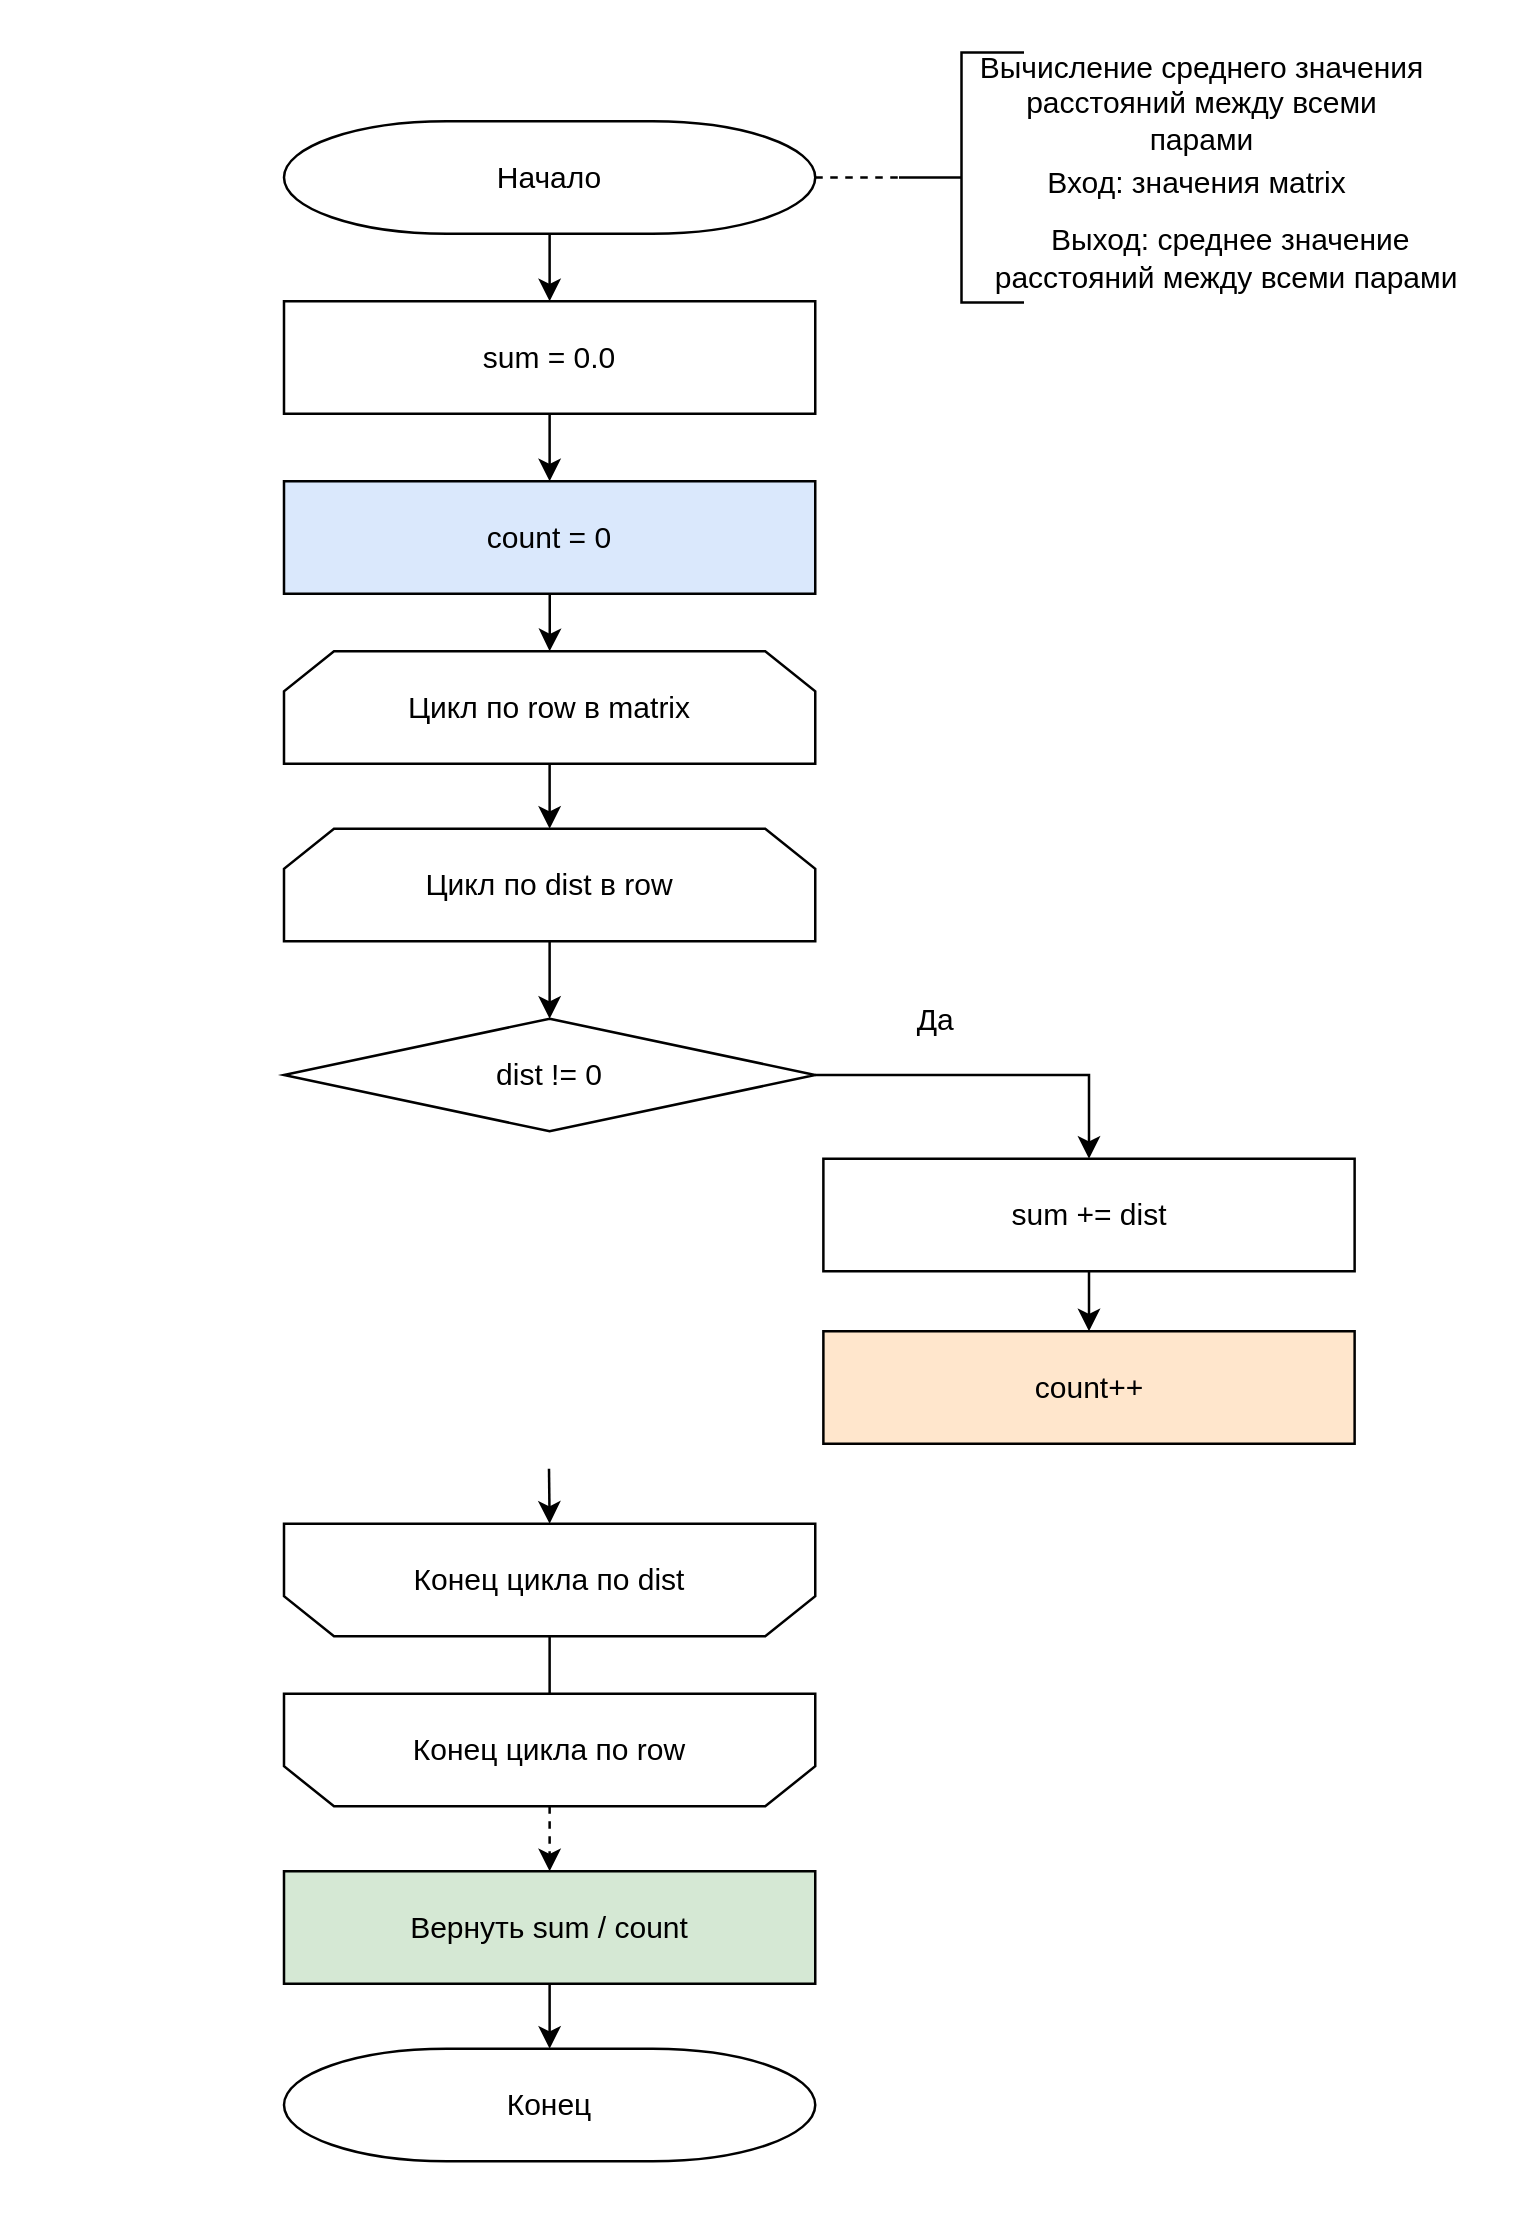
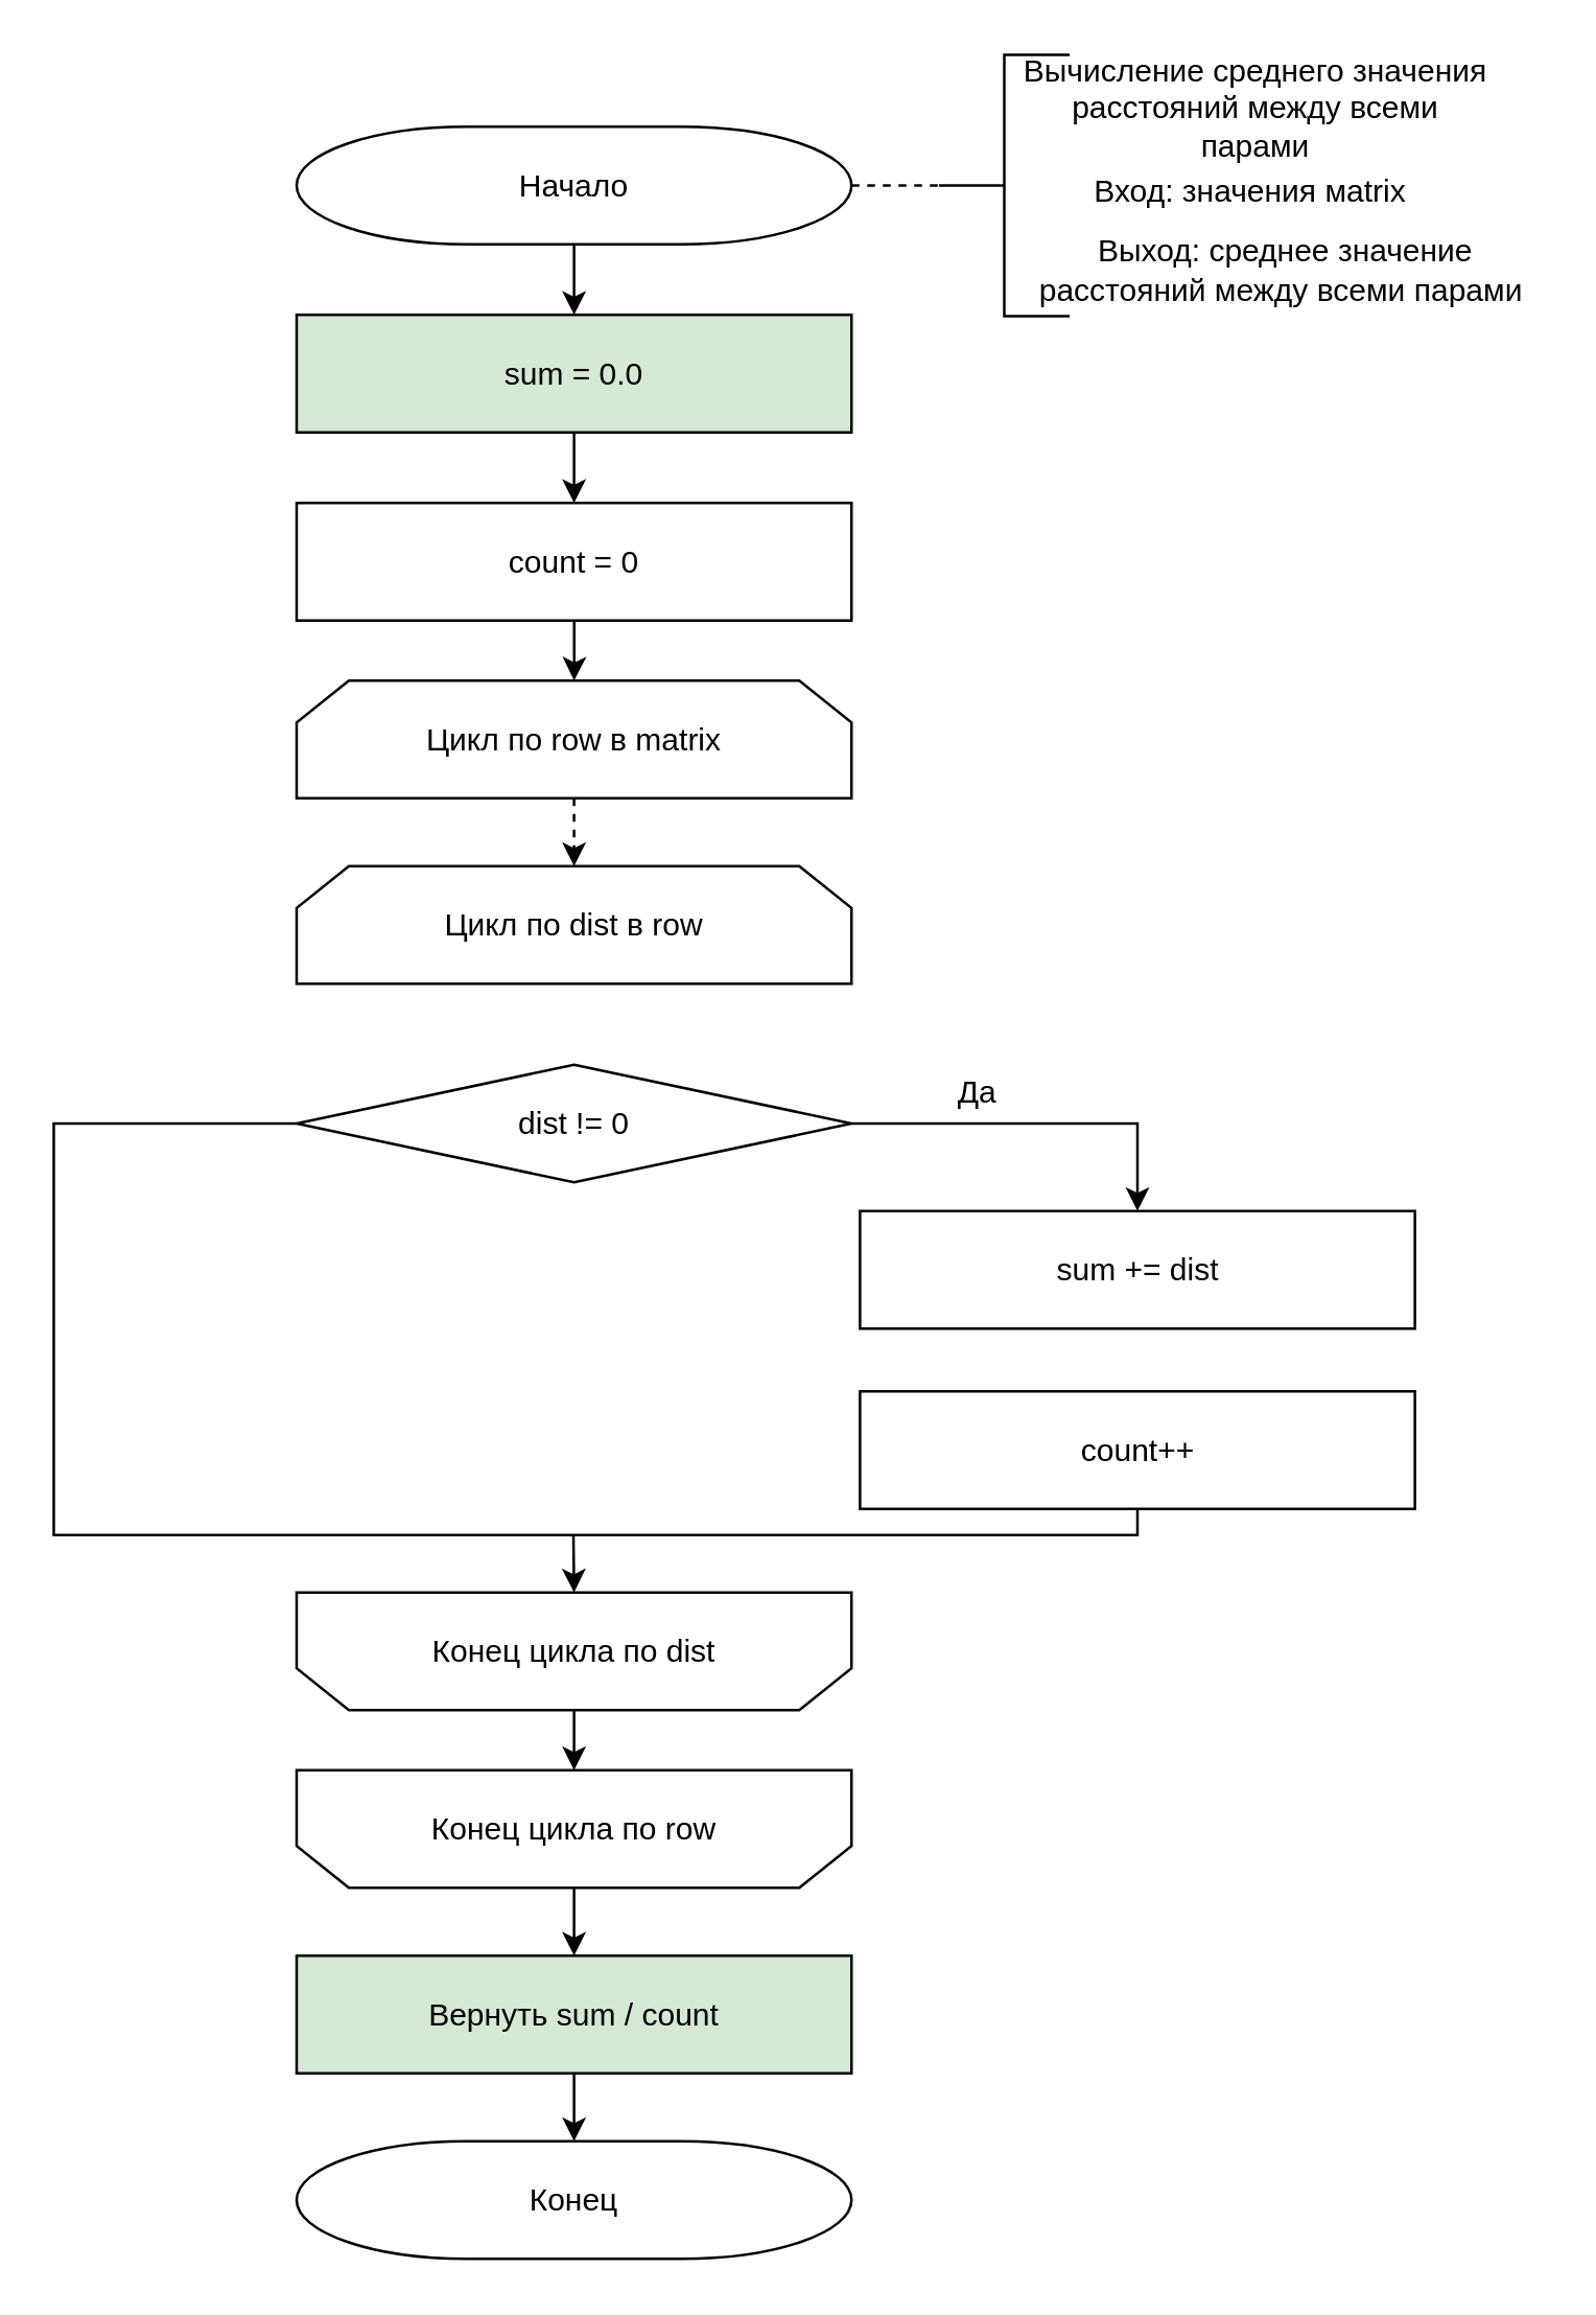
- <mxCell id="12" value="sum = 0.0" style="rounded=0;whiteSpace=wrap;html=1;rotation=0;" parent="1" vertex="1"><mxGeometry x="113" y="120" width="212.5" height="45" as="geometry" /></mxCell>
+ <mxCell id="12" value="sum = 0.0" style="rounded=0;whiteSpace=wrap;html=1;rotation=0;fillColor=#d5e8d4;" parent="1" vertex="1"><mxGeometry x="113" y="120" width="212.5" height="45" as="geometry" /></mxCell>
- <mxCell id="4" value="count = 0" style="rounded=0;whiteSpace=wrap;html=1;rotation=0;fillColor=#dae8fc;" parent="1" vertex="1"><mxGeometry x="113" y="192" width="212.5" height="45" as="geometry" /></mxCell>
+ <mxCell id="4" value="count = 0" style="rounded=0;whiteSpace=wrap;html=1;rotation=0;" parent="1" vertex="1"><mxGeometry x="113" y="192" width="212.5" height="45" as="geometry" /></mxCell>
- <mxCell id="24" value="" style="endArrow=classic;html=1;rounded=0;entryX=0.5;entryY=0;entryDx=0;entryDy=0;exitX=0.5;exitY=1;exitDx=0;exitDy=0;" parent="1" source="23" target="17" edge="1"><mxGeometry width="50" height="50" relative="1" as="geometry"><mxPoint x="200" y="350" as="sourcePoint" /><mxPoint x="250" y="300" as="targetPoint" /></mxGeometry></mxCell>
+ <mxCell id="24" value="" style="endArrow=classic;html=1;rounded=0;entryX=0.5;entryY=0;entryDx=0;entryDy=0;exitX=0.5;exitY=1;exitDx=0;exitDy=0;dashed=1;" parent="1" source="23" target="17" edge="1"><mxGeometry width="50" height="50" relative="1" as="geometry"><mxPoint x="200" y="350" as="sourcePoint" /><mxPoint x="250" y="300" as="targetPoint" /></mxGeometry></mxCell>
- <mxCell id="25" value="" style="endArrow=classic;html=1;rounded=0;entryX=0.5;entryY=0;entryDx=0;entryDy=0;exitX=0.5;exitY=1;exitDx=0;exitDy=0;" parent="1" source="17" target="8" edge="1"><mxGeometry width="50" height="50" relative="1" as="geometry"><mxPoint x="200" y="350" as="sourcePoint" /><mxPoint x="250" y="300" as="targetPoint" /></mxGeometry></mxCell>
- <mxCell id="10" value="Да" style="text;html=1;strokeColor=none;fillColor=none;align=center;verticalAlign=middle;whiteSpace=wrap;rounded=0;" parent="1" vertex="1"><mxGeometry x="344" y="393" width="60" height="30" as="geometry" /></mxCell>
+ <mxCell id="10" value="Да" style="text;html=1;strokeColor=none;fillColor=none;align=center;verticalAlign=middle;whiteSpace=wrap;rounded=0;" parent="1" vertex="1"><mxGeometry x="344" y="403" width="60" height="30" as="geometry" /></mxCell>
- <mxCell id="16" value="" style="endArrow=classic;html=1;rounded=0;entryX=0.5;entryY=0;entryDx=0;entryDy=0;exitX=0.5;exitY=1;exitDx=0;exitDy=0;" parent="1" source="9" target="15" edge="1"><mxGeometry width="50" height="50" relative="1" as="geometry"><mxPoint x="262" y="1216" as="sourcePoint" /><mxPoint x="312" y="1166" as="targetPoint" /></mxGeometry></mxCell>
- <mxCell id="15" value="count++" style="rounded=0;whiteSpace=wrap;html=1;rotation=0;fillColor=#ffe6cc;" parent="1" vertex="1"><mxGeometry x="328.75" y="532" width="212.5" height="45" as="geometry" /></mxCell>
+ <mxCell id="15" value="count++" style="rounded=0;whiteSpace=wrap;html=1;rotation=0;" parent="1" vertex="1"><mxGeometry x="328.75" y="532" width="212.5" height="45" as="geometry" /></mxCell>
+ <mxCell id="19" value="" style="endArrow=none;html=1;rounded=0;entryX=0.5;entryY=1;entryDx=0;entryDy=0;exitX=0;exitY=0.5;exitDx=0;exitDy=0;edgeStyle=orthogonalEdgeStyle;" parent="1" source="8" target="15" edge="1"><mxGeometry width="50" height="50" relative="1" as="geometry"><mxPoint x="67" y="570" as="sourcePoint" /><mxPoint x="197" y="906" as="targetPoint" /><Array as="points"><mxPoint x="20" y="430" /><mxPoint x="20" y="587" /><mxPoint x="435" y="587" /></Array></mxGeometry></mxCell>
- <mxCell id="29" value="" style="endArrow=none;html=1;rounded=0;entryX=0.5;entryY=1;entryDx=0;entryDy=0;exitX=0.5;exitY=0;exitDx=0;exitDy=0;" parent="1" source="18" target="27" edge="1"><mxGeometry width="50" height="50" relative="1" as="geometry"><mxPoint x="278" y="539" as="sourcePoint" /><mxPoint x="328" y="489" as="targetPoint" /></mxGeometry></mxCell>
+ <mxCell id="29" value="" style="endArrow=classic;html=1;rounded=0;entryX=0.5;entryY=1;entryDx=0;entryDy=0;exitX=0.5;exitY=0;exitDx=0;exitDy=0;" parent="1" source="18" target="27" edge="1"><mxGeometry width="50" height="50" relative="1" as="geometry"><mxPoint x="278" y="539" as="sourcePoint" /><mxPoint x="328" y="489" as="targetPoint" /></mxGeometry></mxCell>
- <mxCell id="31" value="" style="endArrow=classic;html=1;rounded=0;entryX=0.5;entryY=0;entryDx=0;entryDy=0;exitX=0.5;exitY=0;exitDx=0;exitDy=0;dashed=1;" parent="1" source="27" target="30" edge="1"><mxGeometry width="50" height="50" relative="1" as="geometry"><mxPoint x="211" y="672" as="sourcePoint" /><mxPoint x="261" y="622" as="targetPoint" /></mxGeometry></mxCell>
+ <mxCell id="31" value="" style="endArrow=classic;html=1;rounded=0;entryX=0.5;entryY=0;entryDx=0;entryDy=0;exitX=0.5;exitY=0;exitDx=0;exitDy=0;" parent="1" source="27" target="30" edge="1"><mxGeometry width="50" height="50" relative="1" as="geometry"><mxPoint x="211" y="672" as="sourcePoint" /><mxPoint x="261" y="622" as="targetPoint" /></mxGeometry></mxCell>
